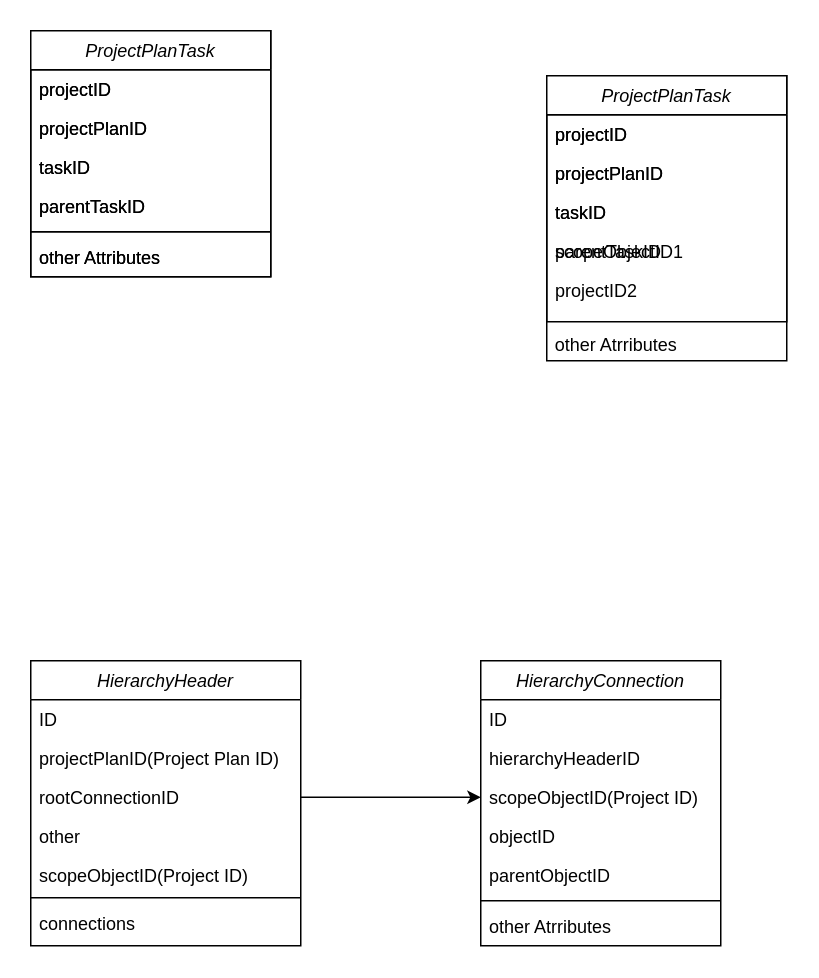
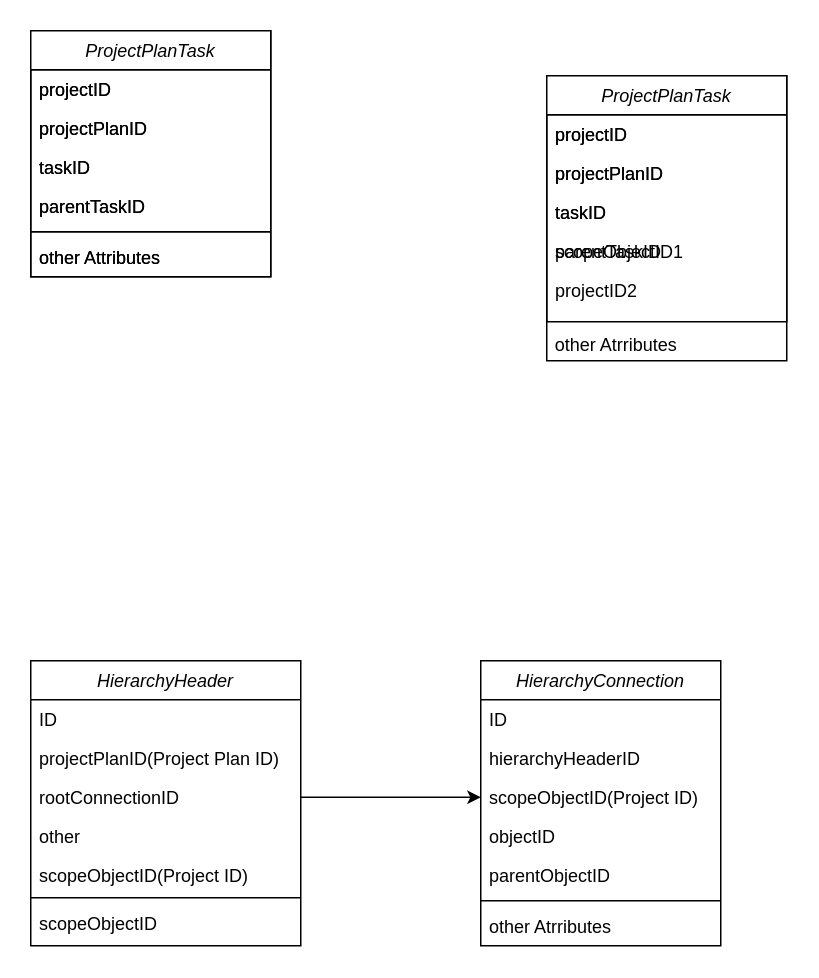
- <mxCell id="35" value="connections" style="text;align=left;verticalAlign=top;spacingLeft=4;spacingRight=4;overflow=hidden;rotatable=0;points=[[0,0.5],[1,0.5]];portConstraint=eastwest;rounded=0;shadow=0;html=0;" vertex="1" parent="28"><mxGeometry y="162" width="180" height="26" as="geometry" /></mxCell>
+ <mxCell id="35" value="scopeObjectID" style="text;align=left;verticalAlign=top;spacingLeft=4;spacingRight=4;overflow=hidden;rotatable=0;points=[[0,0.5],[1,0.5]];portConstraint=eastwest;rounded=0;shadow=0;html=0;" vertex="1" parent="28"><mxGeometry y="162" width="180" height="26" as="geometry" /></mxCell>
